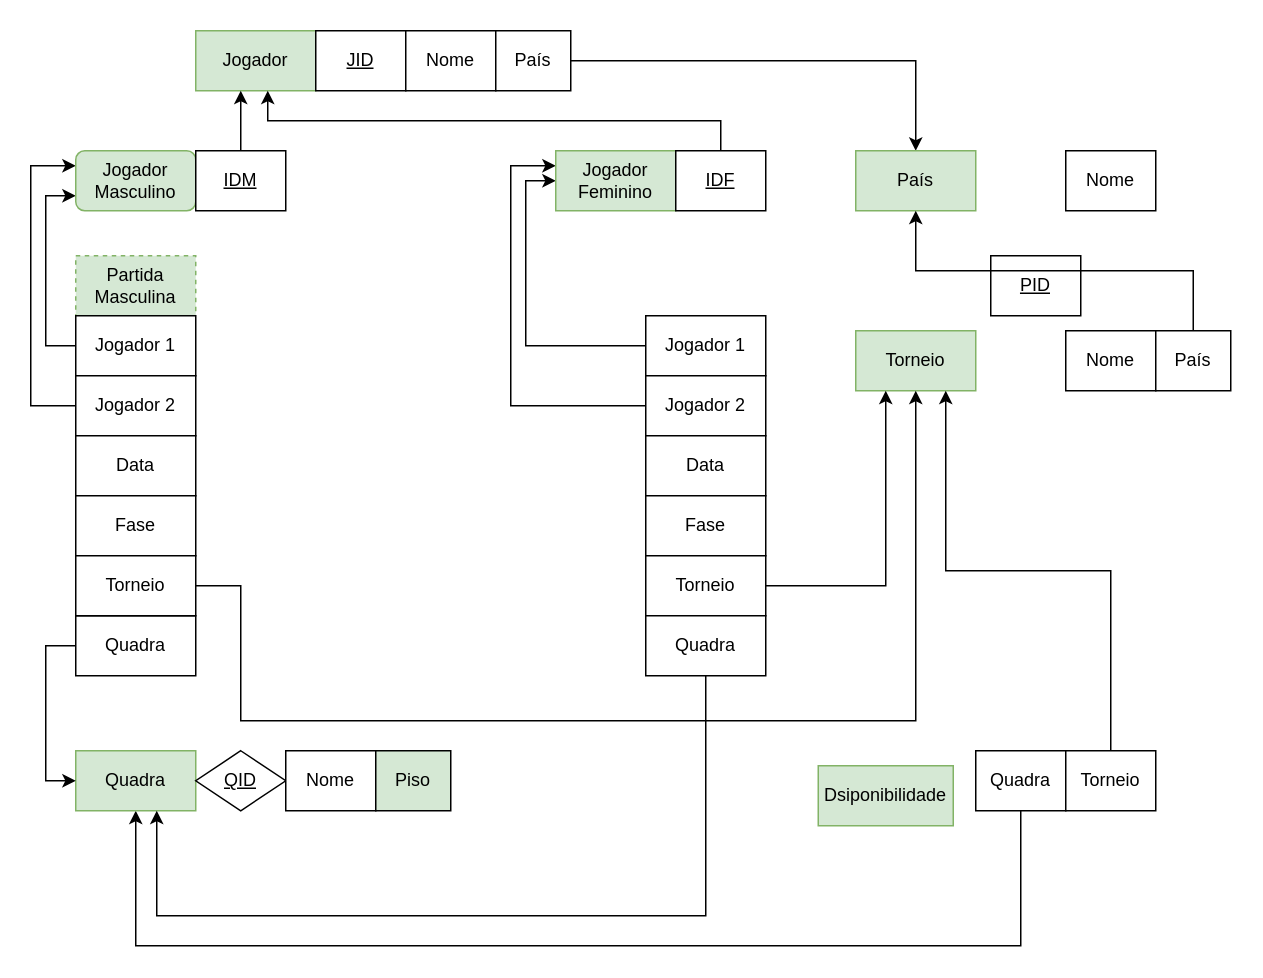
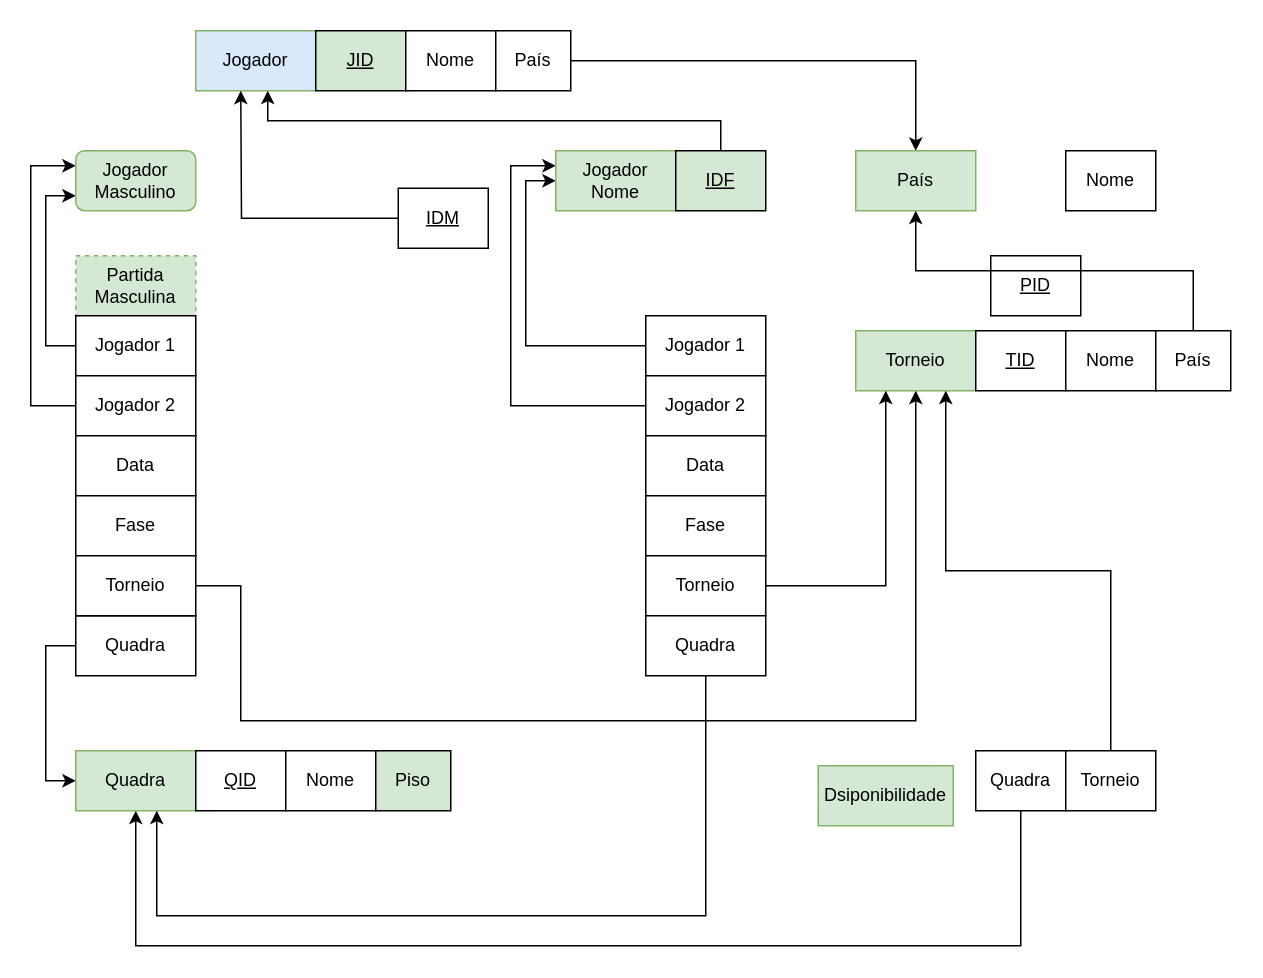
- <mxCell id="2" value="Jogador" style="rounded=0;whiteSpace=wrap;html=1;fillColor=#d5e8d4;strokeColor=#82b366;" vertex="1" parent="1"><mxGeometry x="130" width="80" height="40" as="geometry" y="20" /></mxCell>
+ <mxCell id="2" value="Jogador" style="rounded=0;whiteSpace=wrap;html=1;fillColor=#dae8fc;strokeColor=#82b366;" vertex="1" parent="1"><mxGeometry x="130" width="80" height="40" as="geometry" y="20" /></mxCell>
- <mxCell id="3" value="&lt;u&gt;JID&lt;/u&gt;" style="rounded=0;whiteSpace=wrap;html=1;" vertex="1" parent="1"><mxGeometry x="210" width="60" height="40" as="geometry" y="20" /></mxCell>
+ <mxCell id="3" value="&lt;u&gt;JID&lt;/u&gt;" style="rounded=0;whiteSpace=wrap;html=1;fillColor=#d5e8d4;" vertex="1" parent="1"><mxGeometry x="210" width="60" height="40" as="geometry" y="20" /></mxCell>
- <mxCell id="39" value="&lt;u&gt;IDM&lt;/u&gt;" style="rounded=0;whiteSpace=wrap;html=1;" vertex="1" parent="1"><mxGeometry x="130" y="100" width="60" height="40" as="geometry" /></mxCell>
+ <mxCell id="39" value="&lt;u&gt;IDM&lt;/u&gt;" style="rounded=0;whiteSpace=wrap;html=1;" vertex="1" parent="1"><mxGeometry x="265" y="125" width="60" height="40" as="geometry" /></mxCell>
- <mxCell id="41" value="Jogador&lt;br&gt;Feminino" style="rounded=0;whiteSpace=wrap;html=1;fillColor=#d5e8d4;strokeColor=#82b366;" vertex="1" parent="1"><mxGeometry x="370" y="100" width="80" height="40" as="geometry" /></mxCell>
+ <mxCell id="41" value="Jogador&lt;br&gt;Nome" style="rounded=0;whiteSpace=wrap;html=1;fillColor=#d5e8d4;strokeColor=#82b366;" vertex="1" parent="1"><mxGeometry x="370" y="100" width="80" height="40" as="geometry" /></mxCell>
- <mxCell id="42" value="&lt;u&gt;IDF&lt;/u&gt;" style="rounded=0;whiteSpace=wrap;html=1;" vertex="1" parent="1"><mxGeometry x="450" y="100" width="60" height="40" as="geometry" /></mxCell>
+ <mxCell id="42" value="&lt;u&gt;IDF&lt;/u&gt;" style="rounded=0;whiteSpace=wrap;html=1;fillColor=#d5e8d4;" vertex="1" parent="1"><mxGeometry x="450" y="100" width="60" height="40" as="geometry" /></mxCell>
+ <mxCell id="11" value="&lt;u&gt;TID&lt;/u&gt;" style="rounded=0;whiteSpace=wrap;html=1;" vertex="1" parent="1"><mxGeometry x="650" y="220" width="60" height="40" as="geometry" /></mxCell>
- <mxCell id="21" value="&lt;u&gt;QID&lt;/u&gt;" style="rhombus;whiteSpace=wrap;html=1;" vertex="1" parent="1"><mxGeometry x="130" y="500" width="60" height="40" as="geometry" /></mxCell>
+ <mxCell id="21" value="&lt;u&gt;QID&lt;/u&gt;" style="rounded=0;whiteSpace=wrap;html=1;" vertex="1" parent="1"><mxGeometry x="130" y="500" width="60" height="40" as="geometry" /></mxCell>
